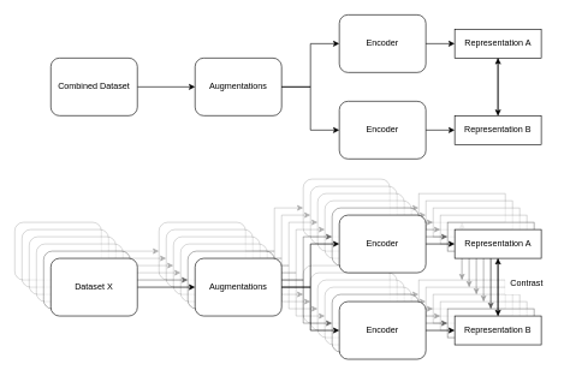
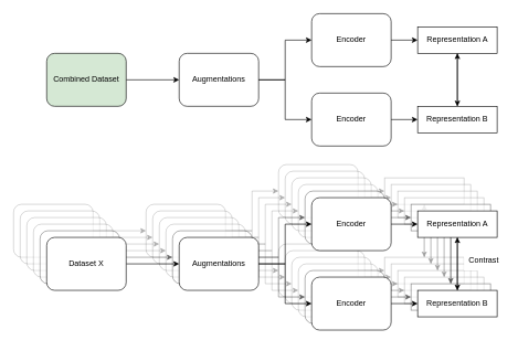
- <mxCell id="90" value="Combined Dataset" style="rounded=1;whiteSpace=wrap;html=1;" parent="87" vertex="1"><mxGeometry y="60" width="120" height="80" as="geometry" /></mxCell>
+ <mxCell id="90" value="Combined Dataset" style="rounded=1;whiteSpace=wrap;html=1;fillColor=#d5e8d4;" parent="87" vertex="1"><mxGeometry y="60" width="120" height="80" as="geometry" /></mxCell>
